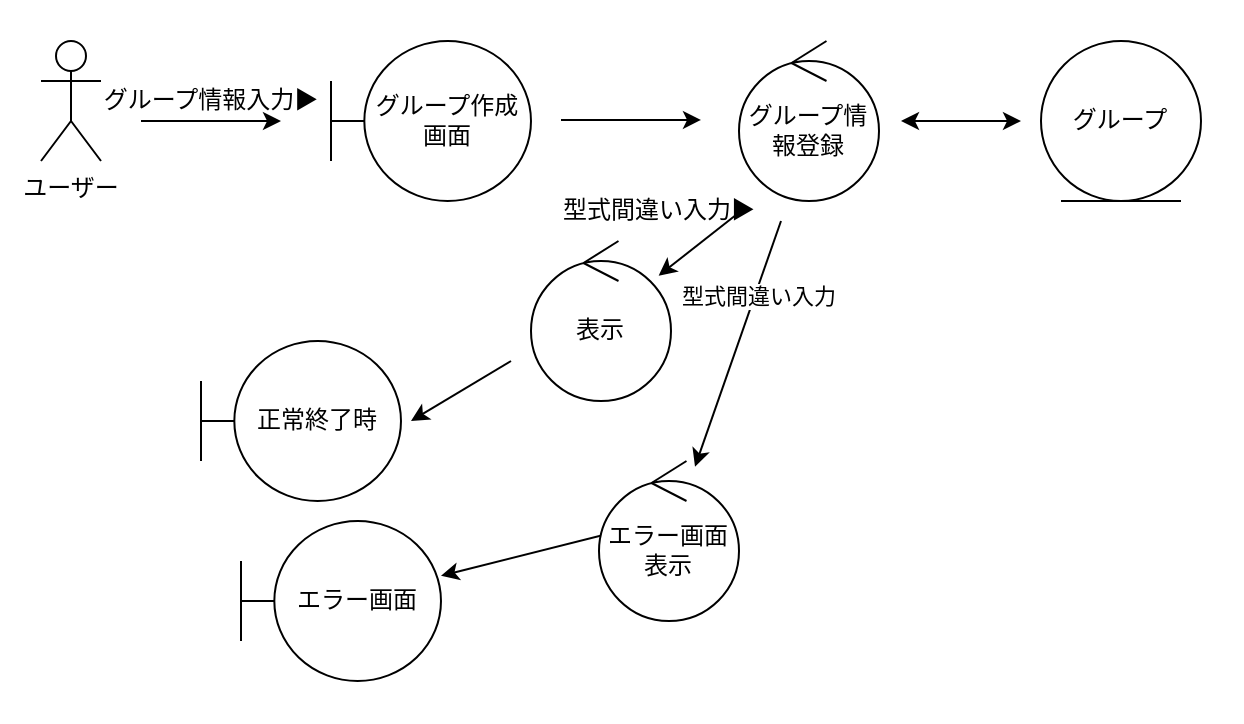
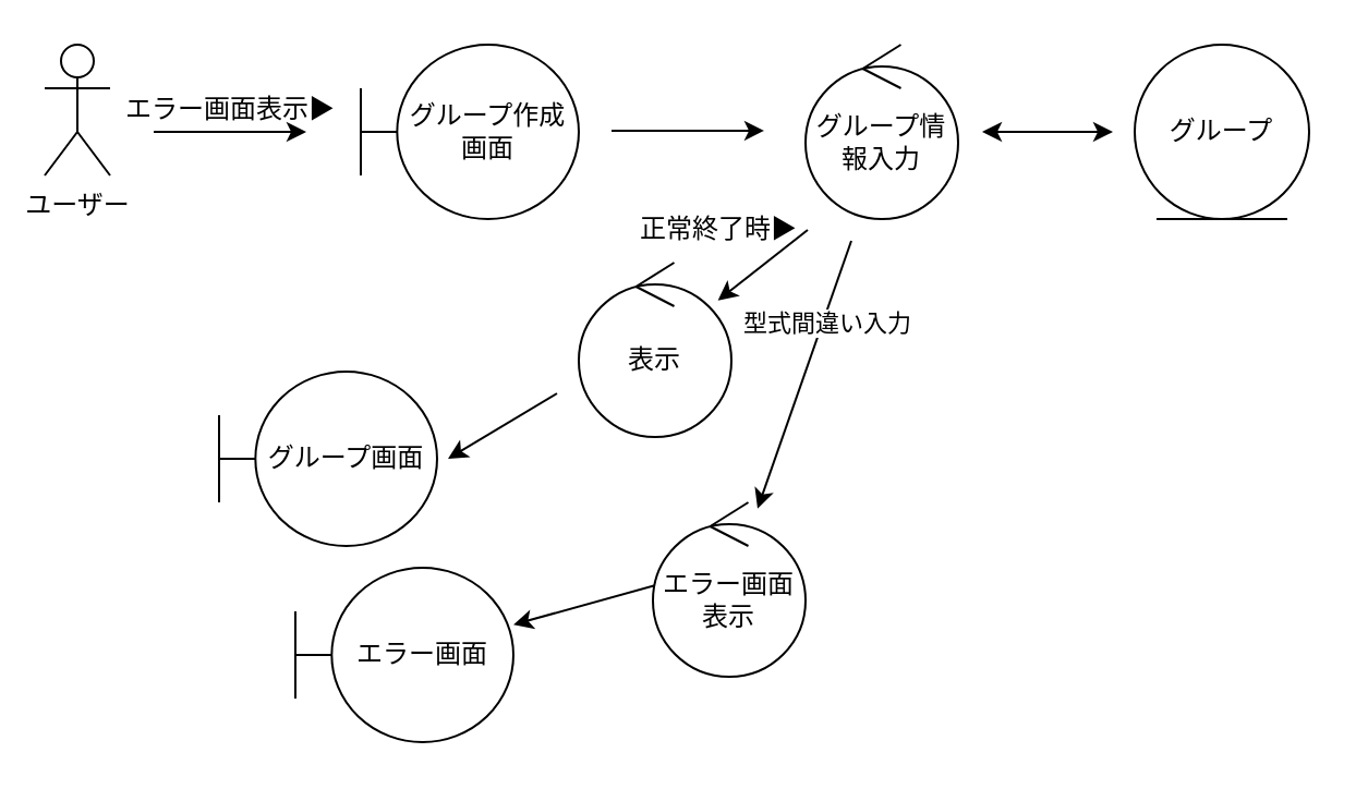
- <mxCell id="13" value="グループ情報入力▶" style="text;html=1;align=center;verticalAlign=middle;resizable=0;points=[];autosize=1;strokeColor=none;fillColor=none;" parent="1" vertex="1"><mxGeometry x="40" y="35" width="130" height="30" as="geometry" /></mxCell>
+ <mxCell id="13" value="エラー画面表示▶" style="text;html=1;align=center;verticalAlign=middle;resizable=0;points=[];autosize=1;strokeColor=none;fillColor=none;" parent="1" vertex="1"><mxGeometry x="40" y="35" width="130" height="30" as="geometry" /></mxCell>
- <mxCell id="12" value="グループ情報登録" style="ellipse;shape=umlControl;whiteSpace=wrap;html=1;" parent="1" vertex="1"><mxGeometry x="369" y="20" width="70" height="80" as="geometry" /></mxCell>
+ <mxCell id="12" value="グループ情報入力" style="ellipse;shape=umlControl;whiteSpace=wrap;html=1;" parent="1" vertex="1"><mxGeometry x="369" y="20" width="70" height="80" as="geometry" /></mxCell>
- <mxCell id="18" value="型式間違い入力▶" style="text;html=1;align=center;verticalAlign=middle;resizable=0;points=[];autosize=1;strokeColor=none;fillColor=none;" parent="1" vertex="1"><mxGeometry x="279" y="90" width="100" height="30" as="geometry" /></mxCell>
+ <mxCell id="18" value="正常終了時▶" style="text;html=1;align=center;verticalAlign=middle;resizable=0;points=[];autosize=1;strokeColor=none;fillColor=none;" parent="1" vertex="1"><mxGeometry x="279" y="90" width="100" height="30" as="geometry" /></mxCell>
- <mxCell id="6" value="正常終了時" style="shape=umlBoundary;whiteSpace=wrap;html=1;" parent="1" vertex="1"><mxGeometry x="100" y="170" width="100" height="80" as="geometry" /></mxCell>
+ <mxCell id="6" value="グループ画面" style="shape=umlBoundary;whiteSpace=wrap;html=1;" parent="1" vertex="1"><mxGeometry x="100" y="170" width="100" height="80" as="geometry" /></mxCell>
- <mxCell id="7" value="エラー画面" style="shape=umlBoundary;whiteSpace=wrap;html=1;" parent="1" vertex="1"><mxGeometry x="120" y="260" width="100" height="80" as="geometry" /></mxCell>
+ <mxCell id="7" value="エラー画面" style="shape=umlBoundary;whiteSpace=wrap;html=1;" parent="1" vertex="1"><mxGeometry x="135" y="260" width="100" height="80" as="geometry" /></mxCell>
